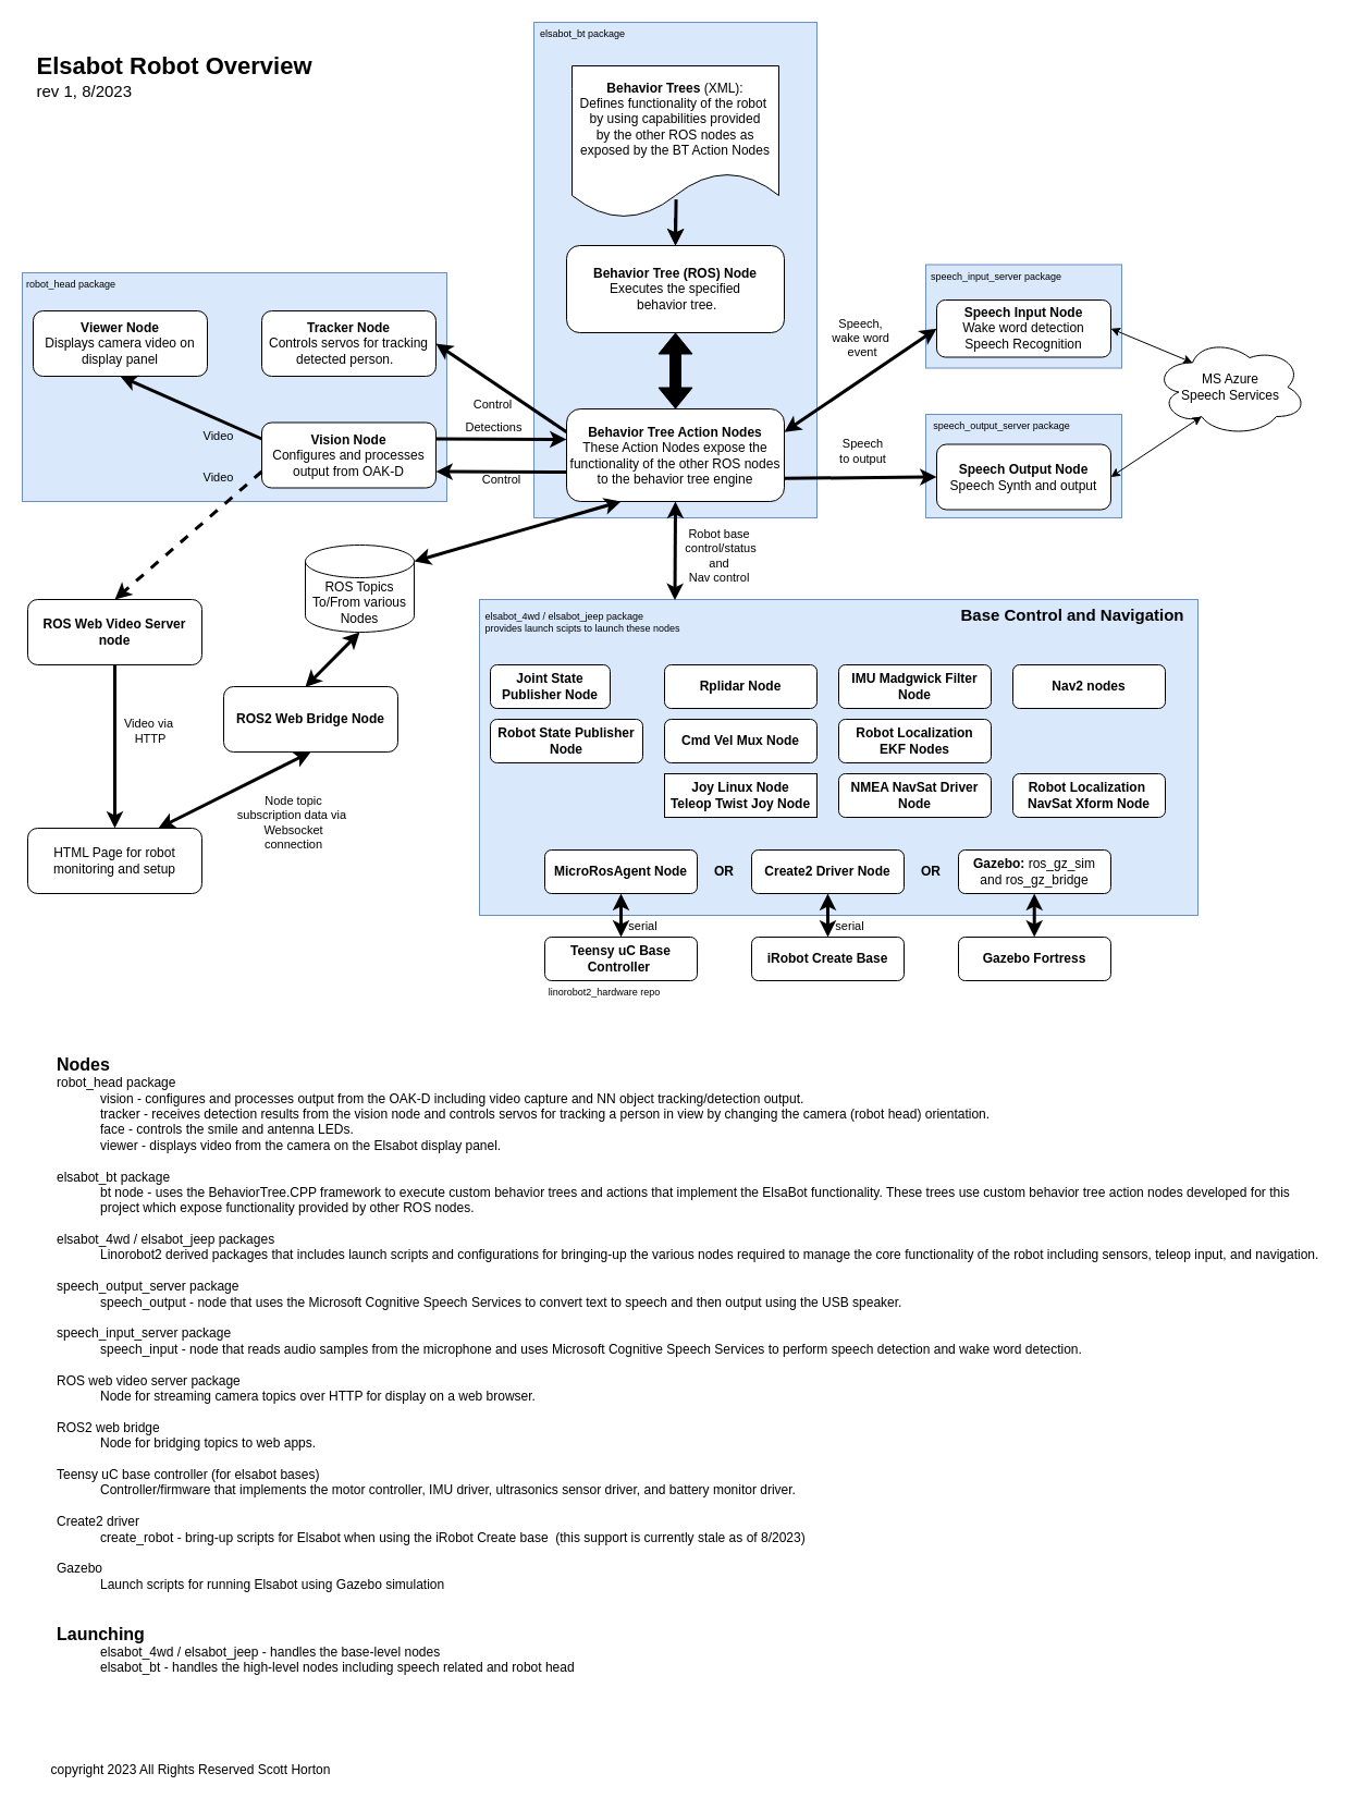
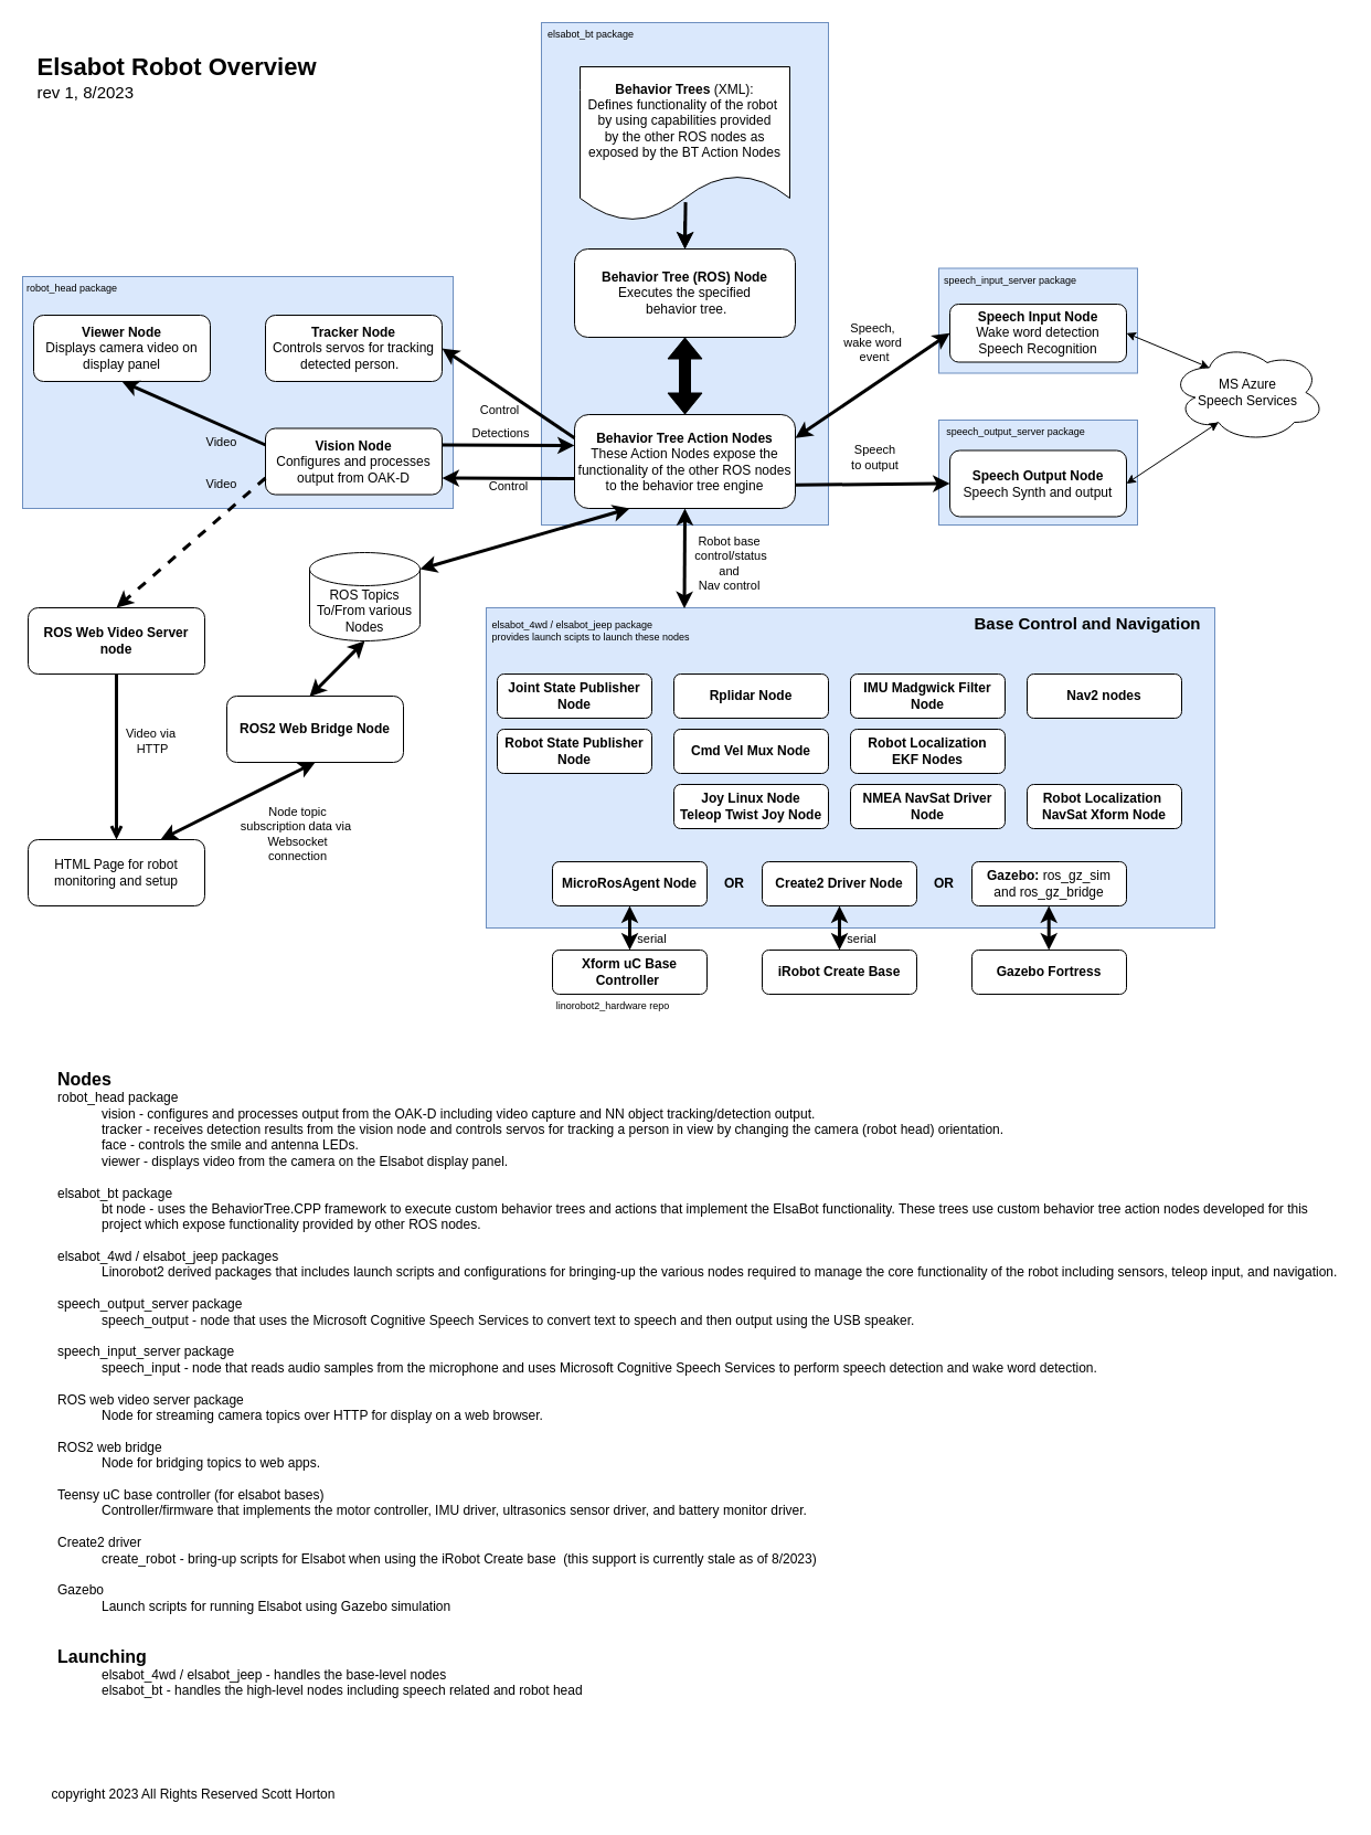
- <mxCell id="12" value="&lt;b&gt;Joint State Publisher Node&lt;br&gt;&lt;/b&gt;" style="rounded=1;whiteSpace=wrap;html=1;" parent="7" vertex="1"><mxGeometry x="10" y="60" width="110" height="40" as="geometry" /></mxCell>
+ <mxCell id="12" value="&lt;b&gt;Joint State Publisher Node&lt;br&gt;&lt;/b&gt;" style="rounded=1;whiteSpace=wrap;html=1;" parent="7" vertex="1"><mxGeometry x="10" y="60" width="140" height="40" as="geometry" /></mxCell>
- <mxCell id="14" value="&lt;b&gt;Joy Linux Node&lt;br&gt;Teleop Twist Joy Node&lt;br&gt;&lt;/b&gt;" style="whiteSpace=wrap;html=1;rounded=0;" parent="7" vertex="1"><mxGeometry x="170" y="160" width="140" height="40" as="geometry" /></mxCell>
+ <mxCell id="14" value="&lt;b&gt;Joy Linux Node&lt;br&gt;Teleop Twist Joy Node&lt;br&gt;&lt;/b&gt;" style="rounded=1;whiteSpace=wrap;html=1;" parent="7" vertex="1"><mxGeometry x="170" y="160" width="140" height="40" as="geometry" /></mxCell>
- <mxCell id="53" value="" style="endArrow=classic;html=1;strokeWidth=3;fillColor=#007FFF;entryX=0.5;entryY=0;entryDx=0;entryDy=0;exitX=0.5;exitY=1;exitDx=0;exitDy=0;" parent="1" source="29" target="32" edge="1"><mxGeometry width="50" height="50" relative="1" as="geometry"><mxPoint x="115" y="595" as="sourcePoint" /><mxPoint x="115" y="545" as="targetPoint" /></mxGeometry></mxCell>
+ <mxCell id="53" value="" style="endArrow=open;html=1;strokeWidth=3;fillColor=#007FFF;entryX=0.5;entryY=0;entryDx=0;entryDy=0;exitX=0.5;exitY=1;exitDx=0;exitDy=0;" parent="1" source="29" target="32" edge="1"><mxGeometry width="50" height="50" relative="1" as="geometry"><mxPoint x="115" y="595" as="sourcePoint" /><mxPoint x="115" y="545" as="targetPoint" /></mxGeometry></mxCell>
- <mxCell id="58" value="&lt;b&gt;Teensy uC Base Controller&amp;nbsp;&lt;br&gt;&lt;/b&gt;" style="rounded=1;whiteSpace=wrap;html=1;" parent="1" vertex="1"><mxGeometry x="500" y="860" width="140" height="40" as="geometry" /></mxCell>
+ <mxCell id="58" value="&lt;b&gt;Xform uC Base Controller&amp;nbsp;&lt;br&gt;&lt;/b&gt;" style="rounded=1;whiteSpace=wrap;html=1;" parent="1" vertex="1"><mxGeometry x="500" y="860" width="140" height="40" as="geometry" /></mxCell>
